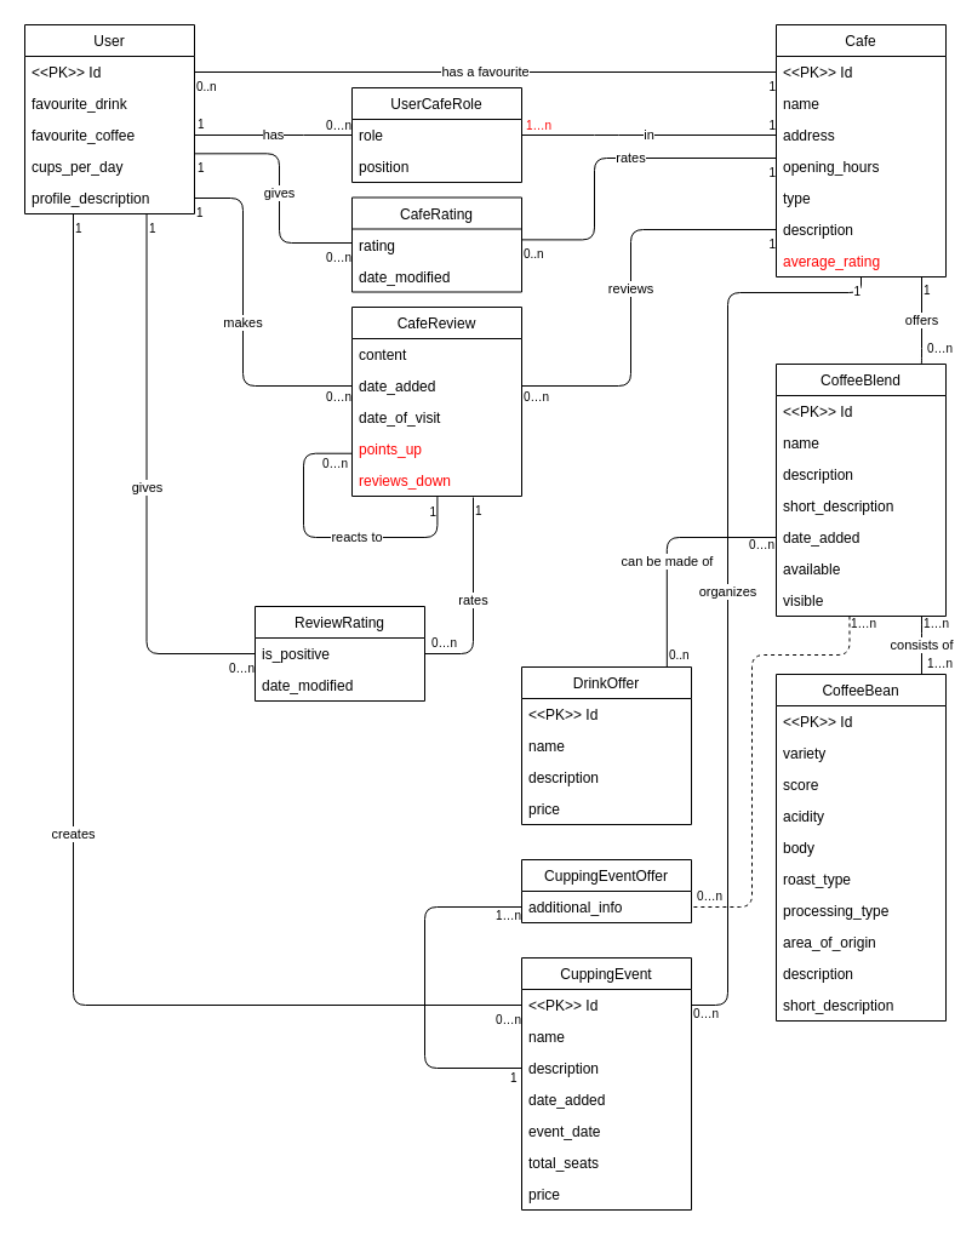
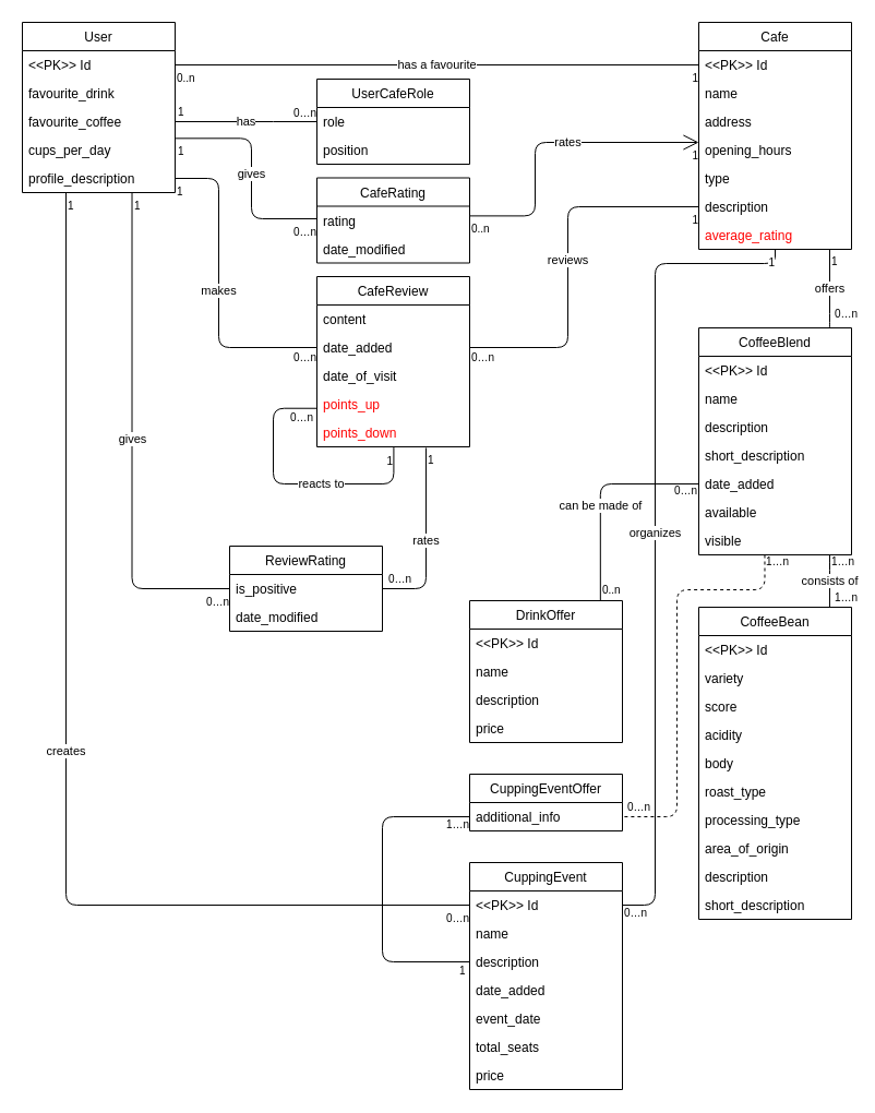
- <mxCell id="25" value="in" style="endArrow=none;html=1;edgeStyle=orthogonalEdgeStyle;entryX=0;entryY=0.5;entryDx=0;entryDy=0;exitX=1;exitY=0.5;exitDx=0;exitDy=0;" parent="1" source="20" target="11" edge="1"><mxGeometry relative="1" as="geometry"><mxPoint x="390" y="200" as="sourcePoint" /><mxPoint x="224.667" y="173" as="targetPoint" /><Array as="points"><mxPoint x="500" y="111" /><mxPoint x="500" y="111" /></Array></mxGeometry></mxCell>
- <mxCell id="26" value="1…n" style="resizable=0;html=1;align=left;verticalAlign=bottom;labelBackgroundColor=#ffffff;fontSize=10;fontColor=#FF0000;" parent="25" connectable="0" vertex="1"><mxGeometry x="-1" relative="1" as="geometry"><mxPoint x="1.5" as="offset" /></mxGeometry></mxCell>
- <mxCell id="27" value="1&lt;br&gt;" style="resizable=0;html=1;align=right;verticalAlign=bottom;labelBackgroundColor=#ffffff;fontSize=10;" parent="25" connectable="0" vertex="1"><mxGeometry x="1" relative="1" as="geometry" /></mxCell>
- <mxCell id="34" value="rates" style="endArrow=none;html=1;endSize=12;startArrow=none;startSize=14;startFill=0;edgeStyle=orthogonalEdgeStyle;endFill=0;exitX=1.003;exitY=0.342;exitDx=0;exitDy=0;exitPerimeter=0;entryX=0;entryY=0.231;entryDx=0;entryDy=0;entryPerimeter=0;" parent="1" source="29" target="12" edge="1"><mxGeometry x="0.133" relative="1" as="geometry"><mxPoint x="430" y="189" as="sourcePoint" /><mxPoint x="610" y="160" as="targetPoint" /><Array as="points"><mxPoint x="490" y="197" /><mxPoint x="490" y="130" /></Array><mxPoint as="offset" /></mxGeometry></mxCell>
+ <mxCell id="34" value="rates" style="endArrow=open;html=1;endSize=12;startArrow=none;startSize=14;startFill=0;edgeStyle=orthogonalEdgeStyle;endFill=0;exitX=1.003;exitY=0.342;exitDx=0;exitDy=0;exitPerimeter=0;entryX=0;entryY=0.231;entryDx=0;entryDy=0;entryPerimeter=0;" parent="1" source="29" target="12" edge="1"><mxGeometry x="0.133" relative="1" as="geometry"><mxPoint x="430" y="189" as="sourcePoint" /><mxPoint x="610" y="160" as="targetPoint" /><Array as="points"><mxPoint x="490" y="197" /><mxPoint x="490" y="130" /></Array><mxPoint as="offset" /></mxGeometry></mxCell>
- <mxCell id="42" value="reviews_down" style="text;strokeColor=none;fillColor=none;align=left;verticalAlign=top;spacingLeft=4;spacingRight=4;overflow=hidden;rotatable=0;points=[[0,0.5],[1,0.5]];portConstraint=eastwest;fontColor=#FF0000;" parent="37" vertex="1"><mxGeometry y="130" width="140" height="26" as="geometry" /></mxCell>
+ <mxCell id="42" value="points_down" style="text;strokeColor=none;fillColor=none;align=left;verticalAlign=top;spacingLeft=4;spacingRight=4;overflow=hidden;rotatable=0;points=[[0,0.5],[1,0.5]];portConstraint=eastwest;fontColor=#FF0000;" parent="37" vertex="1"><mxGeometry y="130" width="140" height="26" as="geometry" /></mxCell>
